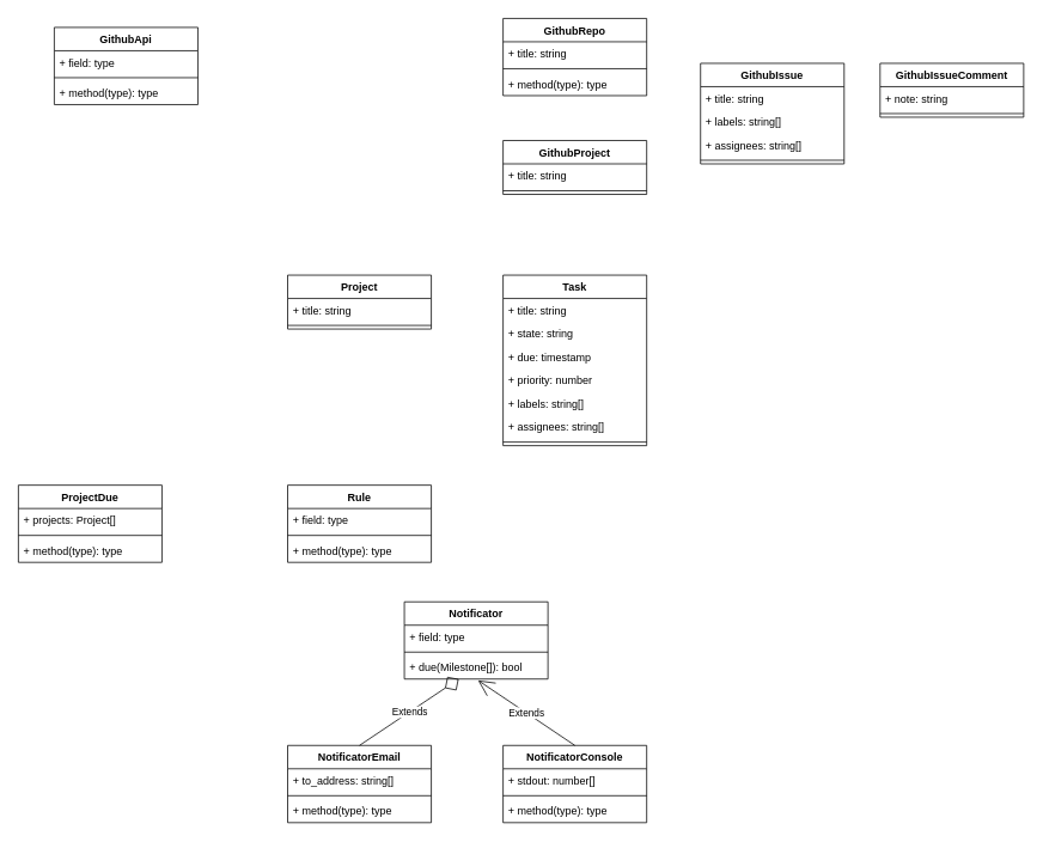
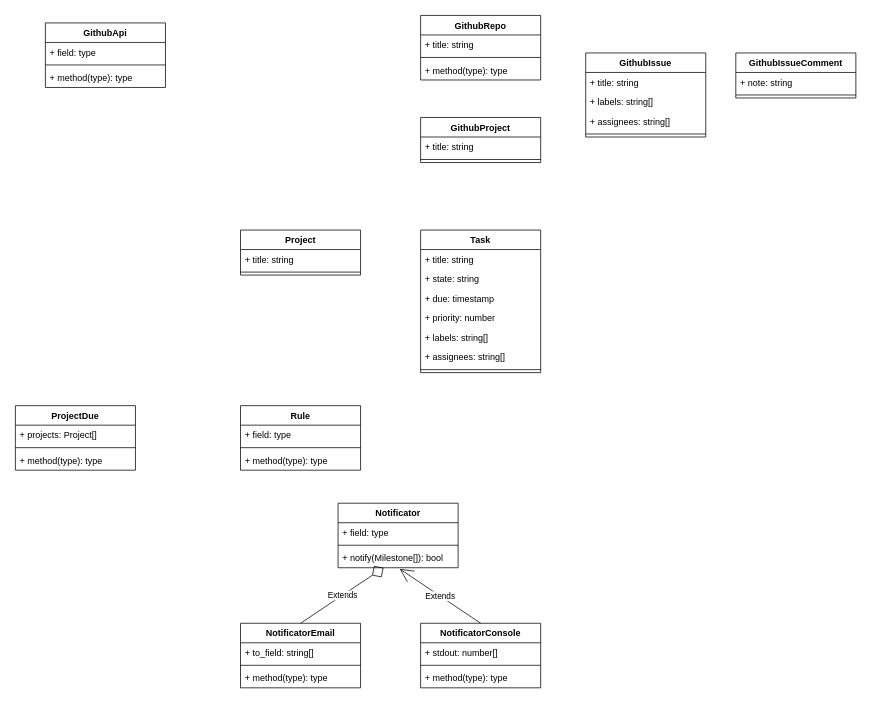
- <mxCell id="35" value="+ due(Milestone[]): bool" style="text;strokeColor=none;fillColor=none;align=left;verticalAlign=top;spacingLeft=4;spacingRight=4;overflow=hidden;rotatable=0;points=[[0,0.5],[1,0.5]];portConstraint=eastwest;" vertex="1" parent="32"><mxGeometry y="60" width="160" height="26" as="geometry" /></mxCell>
+ <mxCell id="35" value="+ notify(Milestone[]): bool" style="text;strokeColor=none;fillColor=none;align=left;verticalAlign=top;spacingLeft=4;spacingRight=4;overflow=hidden;rotatable=0;points=[[0,0.5],[1,0.5]];portConstraint=eastwest;" vertex="1" parent="32"><mxGeometry y="60" width="160" height="26" as="geometry" /></mxCell>
- <mxCell id="37" value="+ to_address: string[]" style="text;strokeColor=none;fillColor=none;align=left;verticalAlign=top;spacingLeft=4;spacingRight=4;overflow=hidden;rotatable=0;points=[[0,0.5],[1,0.5]];portConstraint=eastwest;" vertex="1" parent="36"><mxGeometry y="26" width="160" height="26" as="geometry" /></mxCell>
+ <mxCell id="37" value="+ to_field: string[]" style="text;strokeColor=none;fillColor=none;align=left;verticalAlign=top;spacingLeft=4;spacingRight=4;overflow=hidden;rotatable=0;points=[[0,0.5],[1,0.5]];portConstraint=eastwest;" vertex="1" parent="36"><mxGeometry y="26" width="160" height="26" as="geometry" /></mxCell>
